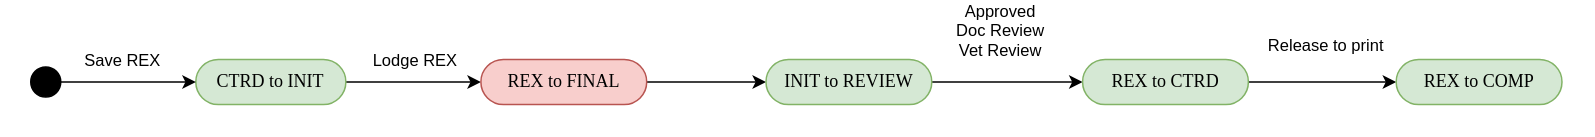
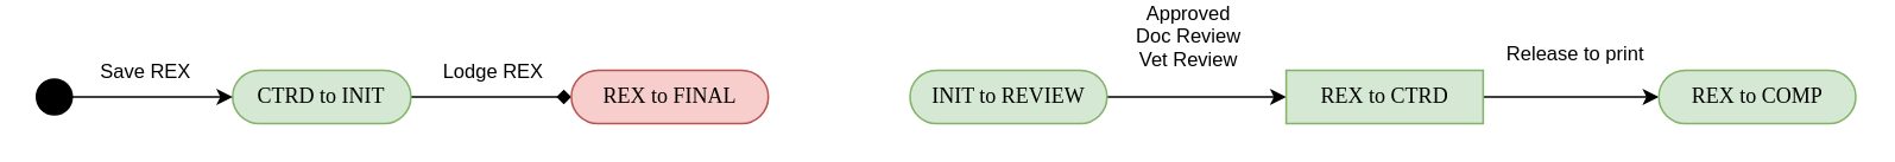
- <mxCell id="2" style="edgeStyle=orthogonalEdgeStyle;rounded=0;orthogonalLoop=1;jettySize=auto;html=1;entryX=0;entryY=0.5;entryDx=0;entryDy=0;" edge="1" parent="1" source="4" target="6"><mxGeometry relative="1" as="geometry" /></mxCell>
+ <mxCell id="2" style="edgeStyle=orthogonalEdgeStyle;rounded=0;orthogonalLoop=1;jettySize=auto;html=1;entryX=0;entryY=0.5;entryDx=0;entryDy=0;endArrow=diamond;" edge="1" parent="1" source="4" target="6"><mxGeometry relative="1" as="geometry" /></mxCell>
- <mxCell id="5" value="" style="edgeStyle=orthogonalEdgeStyle;rounded=0;orthogonalLoop=1;jettySize=auto;html=1;" edge="1" parent="1" source="6" target="9"><mxGeometry relative="1" as="geometry" /></mxCell>
- <mxCell id="12" value="REX to CTRD" style="rounded=1;whiteSpace=wrap;html=1;shadow=0;comic=0;labelBackgroundColor=none;strokeWidth=1;fontFamily=Verdana;fontSize=12;align=center;arcSize=50;fillColor=#d5e8d4;strokeColor=#82b366;" vertex="1" parent="1"><mxGeometry x="721" y="20" width="110.5" height="30" as="geometry" /></mxCell>
+ <mxCell id="12" value="REX to CTRD" style="whiteSpace=wrap;html=1;shadow=0;comic=0;labelBackgroundColor=none;strokeWidth=1;fontFamily=Verdana;fontSize=12;align=center;arcSize=50;fillColor=#d5e8d4;strokeColor=#82b366;rounded=0;" vertex="1" parent="1"><mxGeometry x="721" y="20" width="110.5" height="30" as="geometry" /></mxCell>
